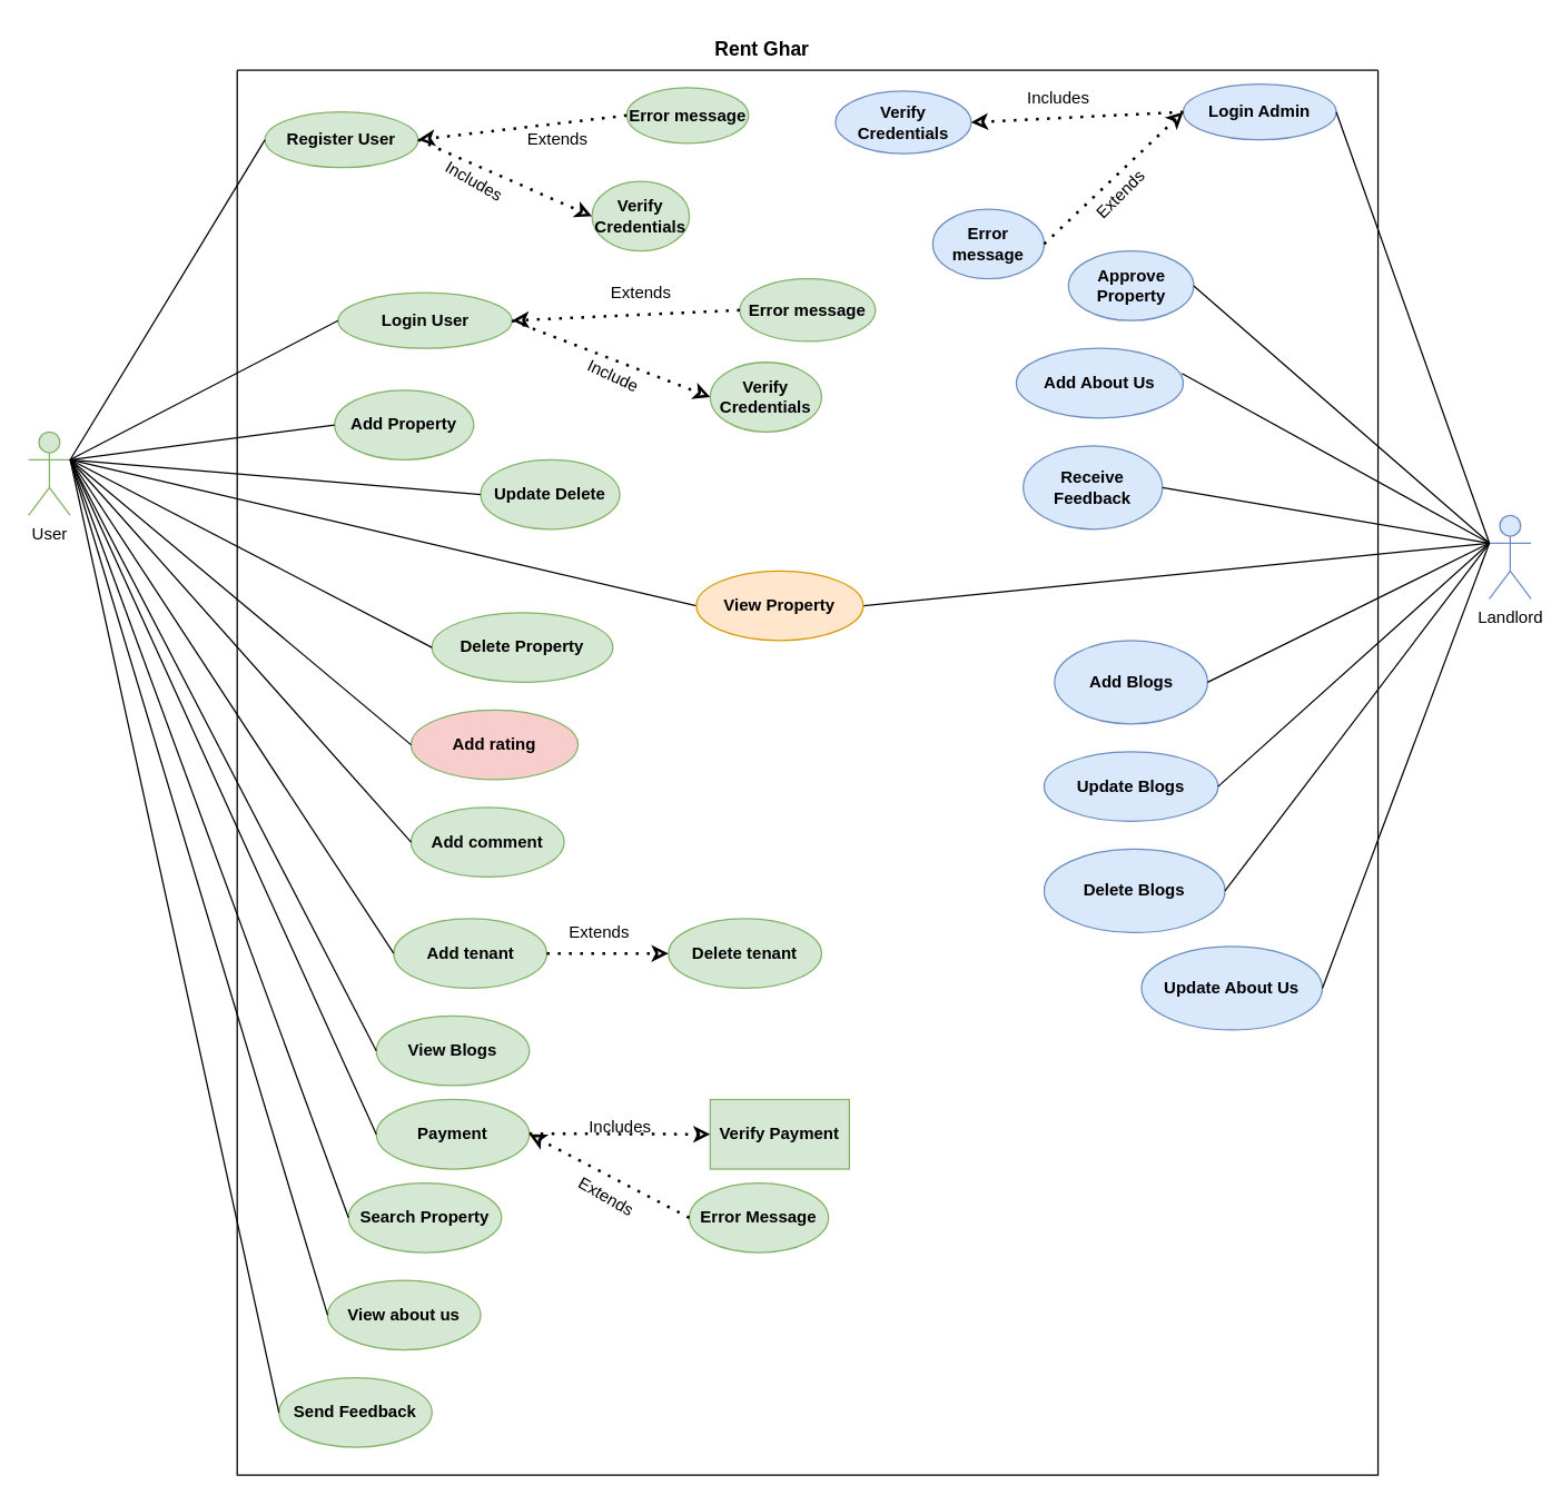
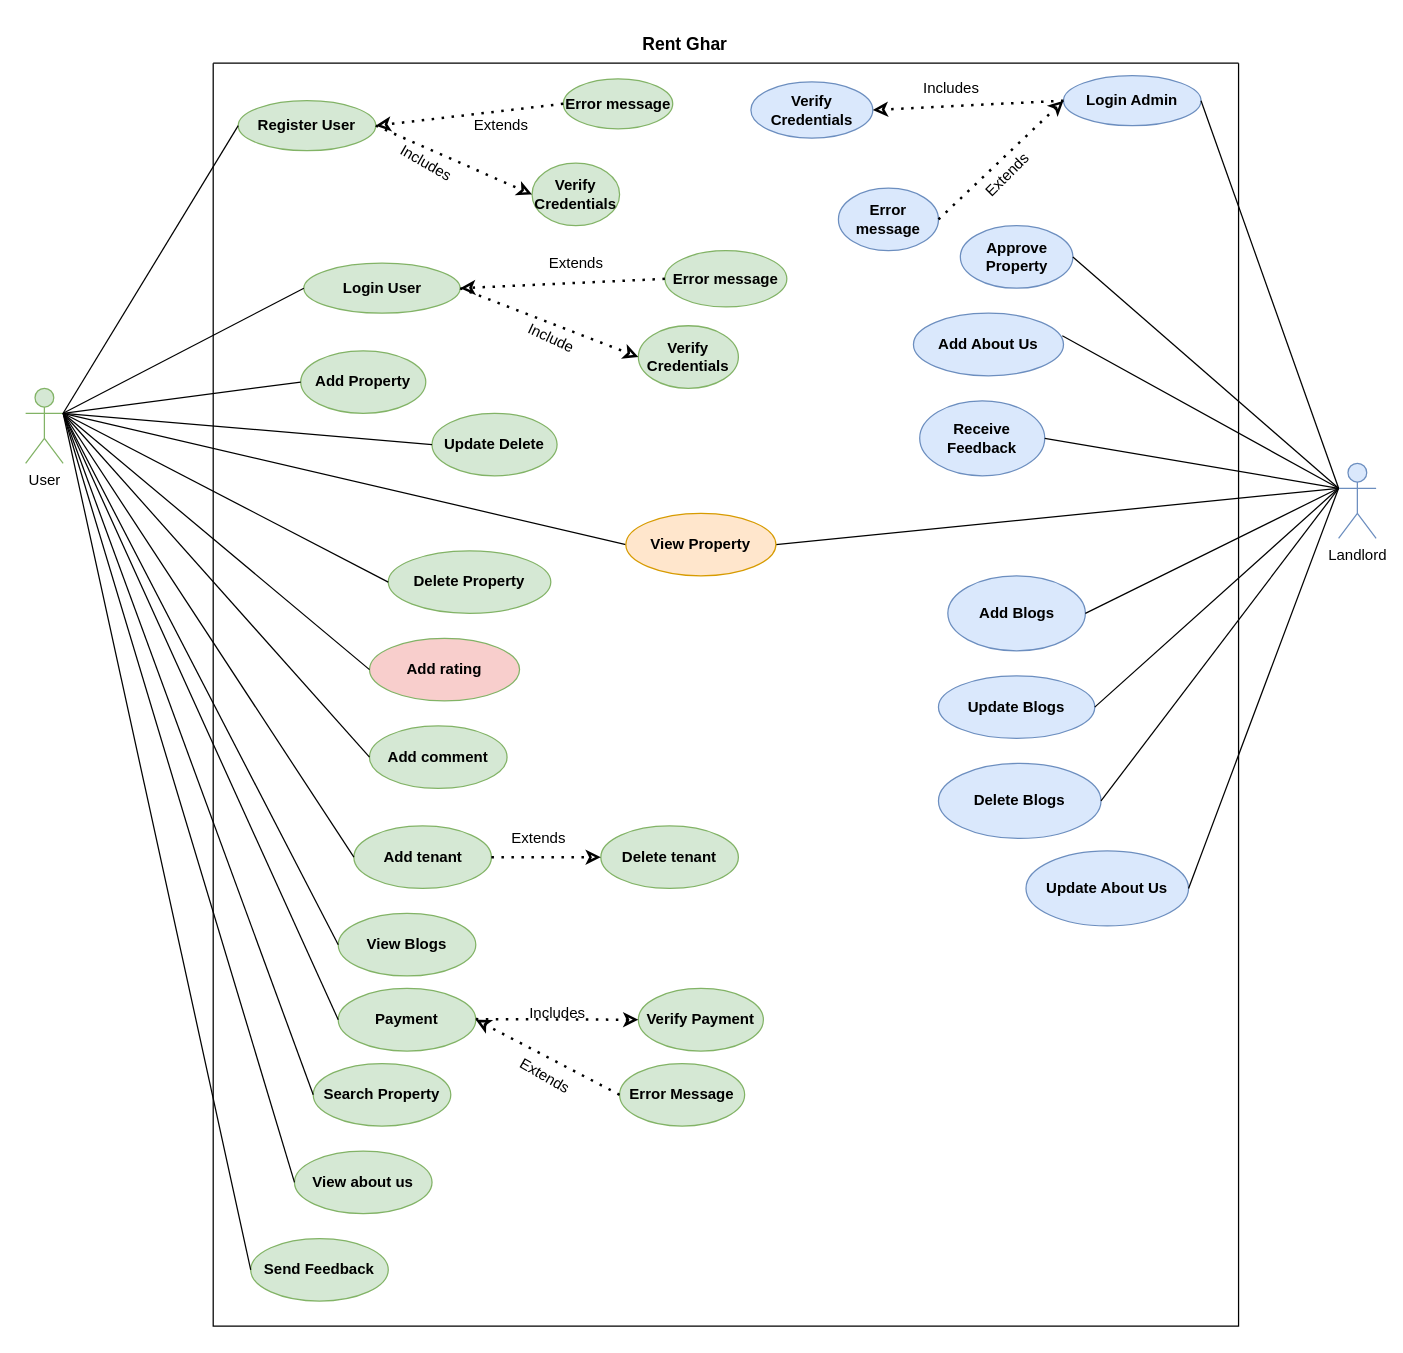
- <mxCell id="50" value="&lt;b&gt;Verify Payment&lt;/b&gt;" style="whiteSpace=wrap;html=1;fillColor=#d5e8d4;strokeColor=#82b366;rounded=0;" vertex="1" parent="2"><mxGeometry x="340" y="740" width="100" height="50" as="geometry" /></mxCell>
+ <mxCell id="50" value="&lt;b&gt;Verify Payment&lt;/b&gt;" style="ellipse;whiteSpace=wrap;html=1;fillColor=#d5e8d4;strokeColor=#82b366;" vertex="1" parent="2"><mxGeometry x="340" y="740" width="100" height="50" as="geometry" /></mxCell>
